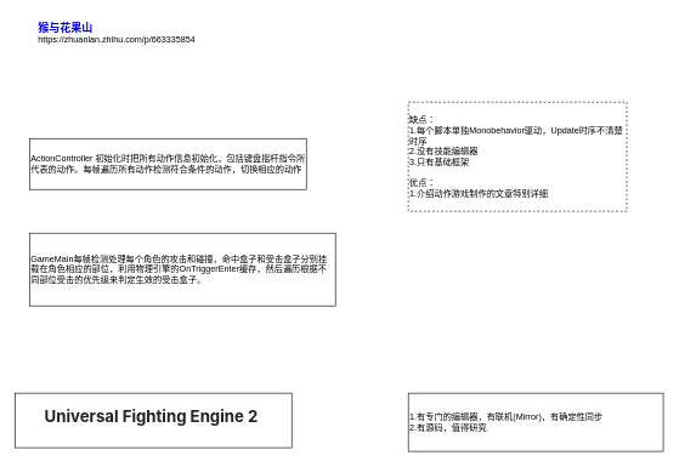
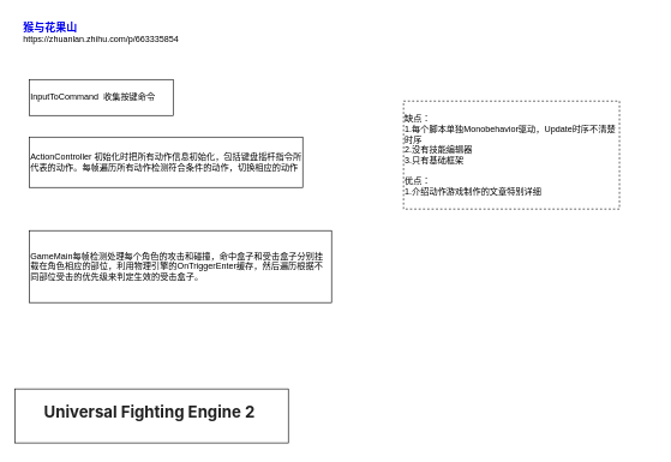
- <mxCell id="2" value="&lt;div style=&quot;text-align: left;&quot;&gt;&lt;a style=&quot;text-wrap: nowrap; text-decoration-line: none; font-family: -apple-system, BlinkMacSystemFont, &amp;quot;Helvetica Neue&amp;quot;, &amp;quot;PingFang SC&amp;quot;, &amp;quot;Microsoft YaHei&amp;quot;, &amp;quot;Source Han Sans SC&amp;quot;, &amp;quot;Noto Sans CJK SC&amp;quot;, &amp;quot;WenQuanYi Micro Hei&amp;quot;, sans-serif; font-size: 15px; font-weight: 600; background-color: rgb(255, 255, 255);&quot; data-za-detail-view-element_name=&quot;User&quot; class=&quot;UserLink-link&quot; target=&quot;_blank&quot; href=&quot;https://www.zhihu.com/people/stone-shi-47&quot;&gt;猴与花果山&lt;/a&gt;&lt;/div&gt;&lt;div style=&quot;text-align: left;&quot;&gt;https://zhuanlan.zhihu.com/p/663335854&lt;br&gt;&lt;/div&gt;" style="text;html=1;align=center;verticalAlign=middle;whiteSpace=wrap;rounded=0;" vertex="1" parent="1"><mxGeometry x="40" y="20" width="240" height="50" as="geometry" /></mxCell>
+ <mxCell id="2" value="&lt;div style=&quot;text-align: left;&quot;&gt;&lt;a style=&quot;text-wrap: nowrap; text-decoration-line: none; font-family: -apple-system, BlinkMacSystemFont, &amp;quot;Helvetica Neue&amp;quot;, &amp;quot;PingFang SC&amp;quot;, &amp;quot;Microsoft YaHei&amp;quot;, &amp;quot;Source Han Sans SC&amp;quot;, &amp;quot;Noto Sans CJK SC&amp;quot;, &amp;quot;WenQuanYi Micro Hei&amp;quot;, sans-serif; font-size: 15px; font-weight: 600; background-color: rgb(255, 255, 255);&quot; data-za-detail-view-element_name=&quot;User&quot; class=&quot;UserLink-link&quot; target=&quot;_blank&quot; href=&quot;https://www.zhihu.com/people/stone-shi-47&quot;&gt;猴与花果山&lt;/a&gt;&lt;/div&gt;&lt;div style=&quot;text-align: left;&quot;&gt;https://zhuanlan.zhihu.com/p/663335854&lt;br&gt;&lt;/div&gt;" style="text;html=1;align=center;verticalAlign=middle;whiteSpace=wrap;rounded=0;" vertex="1" parent="1"><mxGeometry x="20" y="20" width="240" height="50" as="geometry" /></mxCell>
+ <mxCell id="3" value="InputToCommand&amp;nbsp; 收集按键命令" style="rounded=0;whiteSpace=wrap;html=1;align=left;" vertex="1" parent="1"><mxGeometry x="40" y="110" width="200" height="50" as="geometry" /></mxCell>
- <mxCell id="8" value="1.有专门的编辑器，有联机(Mirror)，有确定性同步&lt;div&gt;2.有源码，值得研究&lt;/div&gt;" style="rounded=0;whiteSpace=wrap;html=1;align=left;" vertex="1" parent="1"><mxGeometry x="560" y="540" width="350" height="80" as="geometry" /></mxCell>
